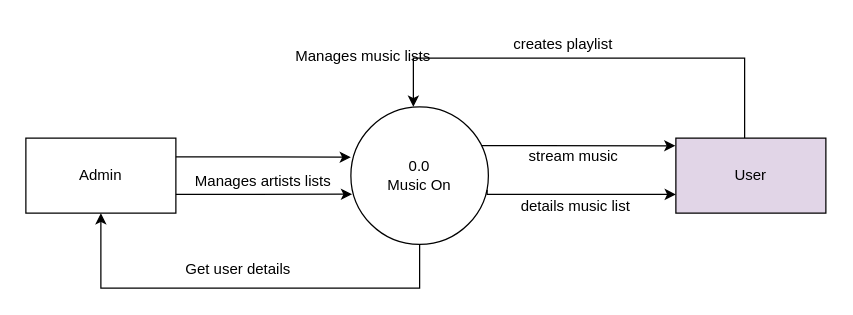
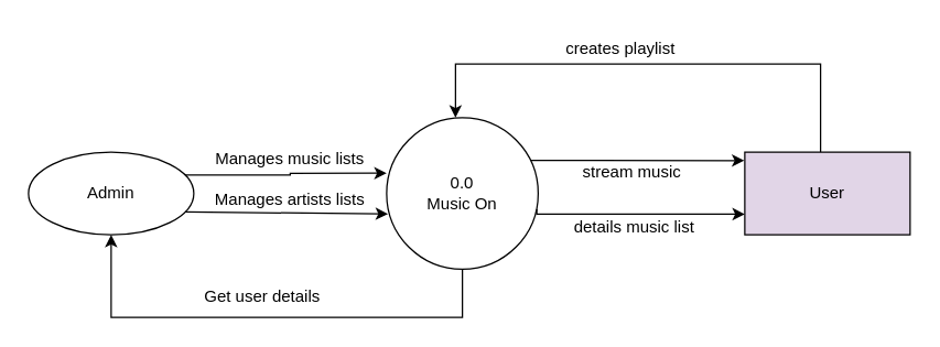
- <mxCell id="9" value="Manages music lists" style="text;strokeColor=none;align=center;fillColor=none;html=1;verticalAlign=middle;whiteSpace=wrap;rounded=0;" vertex="1" parent="1"><mxGeometry x="230" y="30" width="120" height="30" as="geometry" /></mxCell>
+ <mxCell id="9" value="Manages music lists" style="text;strokeColor=none;align=center;fillColor=none;html=1;verticalAlign=middle;whiteSpace=wrap;rounded=0;" vertex="1" parent="1"><mxGeometry x="150" y="100" width="120" height="30" as="geometry" /></mxCell>
- <mxCell id="2" value="Admin" style="rounded=0;whiteSpace=wrap;html=1;" vertex="1" parent="1"><mxGeometry x="20" y="110" width="120" height="60" as="geometry" /></mxCell>
+ <mxCell id="2" value="Admin" style="ellipse;whiteSpace=wrap;html=1;" vertex="1" parent="1"><mxGeometry x="20" y="110" width="120" height="60" as="geometry" /></mxCell>
